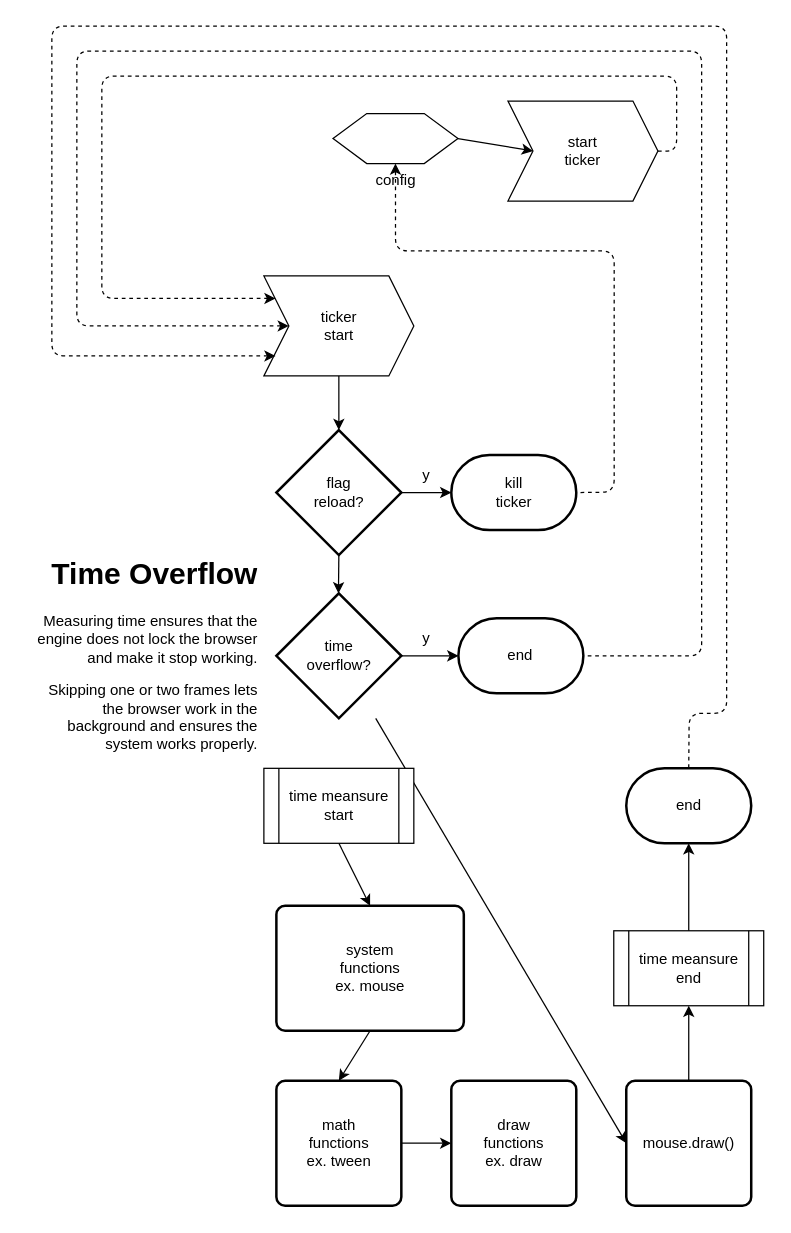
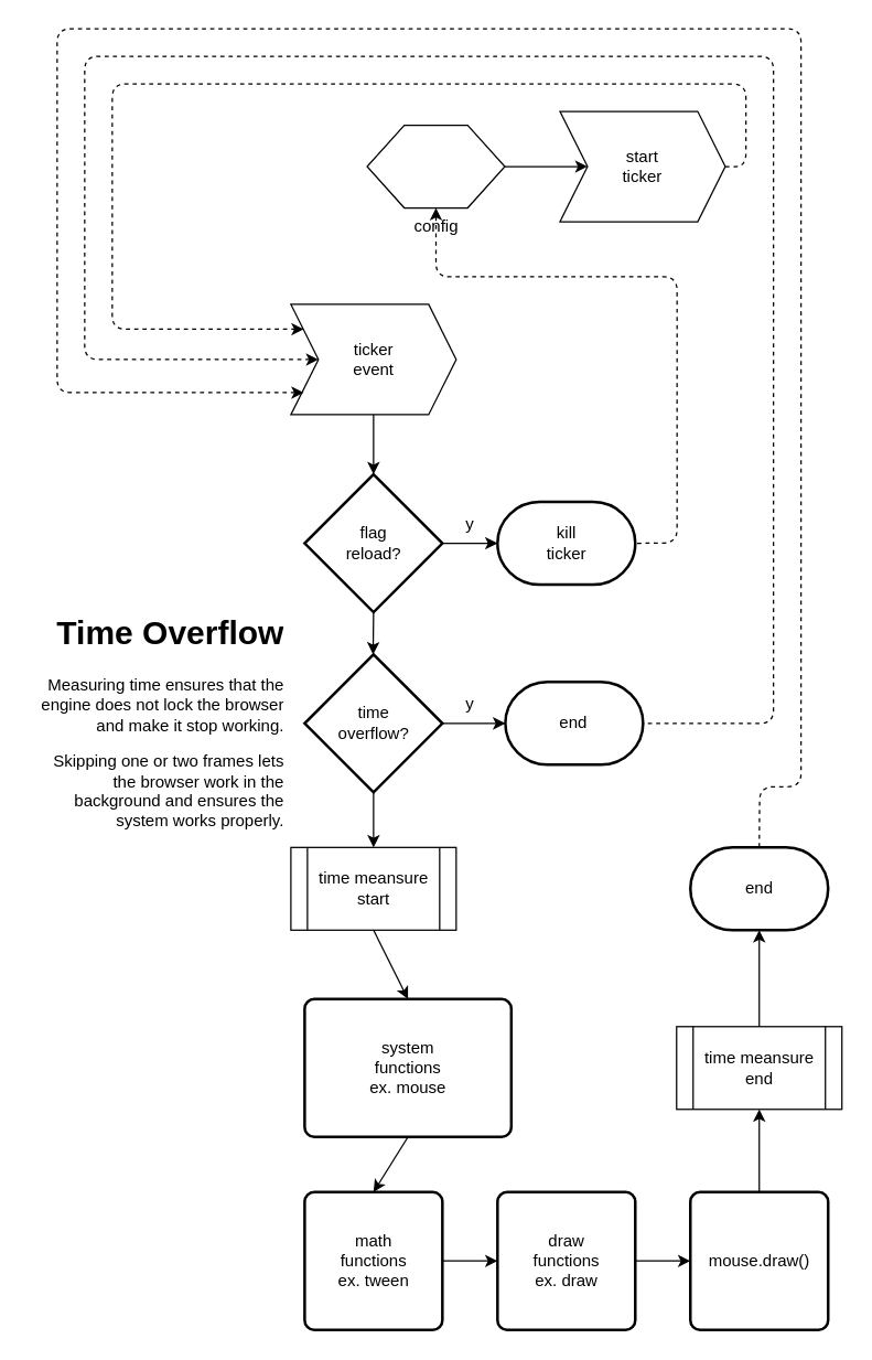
- <mxCell id="2" value="config" style="verticalLabelPosition=bottom;verticalAlign=top;html=1;shape=hexagon;perimeter=hexagonPerimeter2;arcSize=6;size=0.27;" parent="1" vertex="1"><mxGeometry x="266" y="90" width="100" height="40" as="geometry" /></mxCell>
+ <mxCell id="2" value="config" style="verticalLabelPosition=bottom;verticalAlign=top;html=1;shape=hexagon;perimeter=hexagonPerimeter2;arcSize=6;size=0.27;" parent="1" vertex="1"><mxGeometry x="266" y="90" width="100" height="60" as="geometry" /></mxCell>
- <mxCell id="26" value="ticker&lt;br&gt;start" style="shape=step;perimeter=stepPerimeter;whiteSpace=wrap;html=1;fixedSize=1;" parent="1" vertex="1"><mxGeometry x="210.67" y="220" width="120" height="80" as="geometry" /></mxCell>
+ <mxCell id="26" value="ticker&lt;br&gt;event" style="shape=step;perimeter=stepPerimeter;whiteSpace=wrap;html=1;fixedSize=1;" parent="1" vertex="1"><mxGeometry x="210.67" y="220" width="120" height="80" as="geometry" /></mxCell>
+ <mxCell id="20" value="" style="endArrow=none;html=1;entryX=0.5;entryY=1;entryDx=0;entryDy=0;entryPerimeter=0;exitX=0.5;exitY=0;exitDx=0;exitDy=0;startArrow=classic;startFill=1;" parent="1" source="11" target="18" edge="1"><mxGeometry width="50" height="50" relative="1" as="geometry"><mxPoint x="206.34" y="1034" as="sourcePoint" /><mxPoint x="256.34" y="984" as="targetPoint" /></mxGeometry></mxCell>
- <mxCell id="9" value="" style="endArrow=none;html=1;exitX=0;exitY=0.5;exitDx=0;exitDy=0;startArrow=classic;startFill=1;" parent="1" source="6" target="18" edge="1"><mxGeometry width="50" height="50" relative="1" as="geometry"><mxPoint x="220.67" y="1034" as="sourcePoint" /><mxPoint x="270.67" y="984" as="targetPoint" /></mxGeometry></mxCell>
+ <mxCell id="9" value="" style="endArrow=none;html=1;entryX=1;entryY=0.5;entryDx=0;entryDy=0;exitX=0;exitY=0.5;exitDx=0;exitDy=0;startArrow=classic;startFill=1;" parent="1" source="6" target="5" edge="1"><mxGeometry width="50" height="50" relative="1" as="geometry"><mxPoint x="220.67" y="1034" as="sourcePoint" /><mxPoint x="270.67" y="984" as="targetPoint" /></mxGeometry></mxCell>
